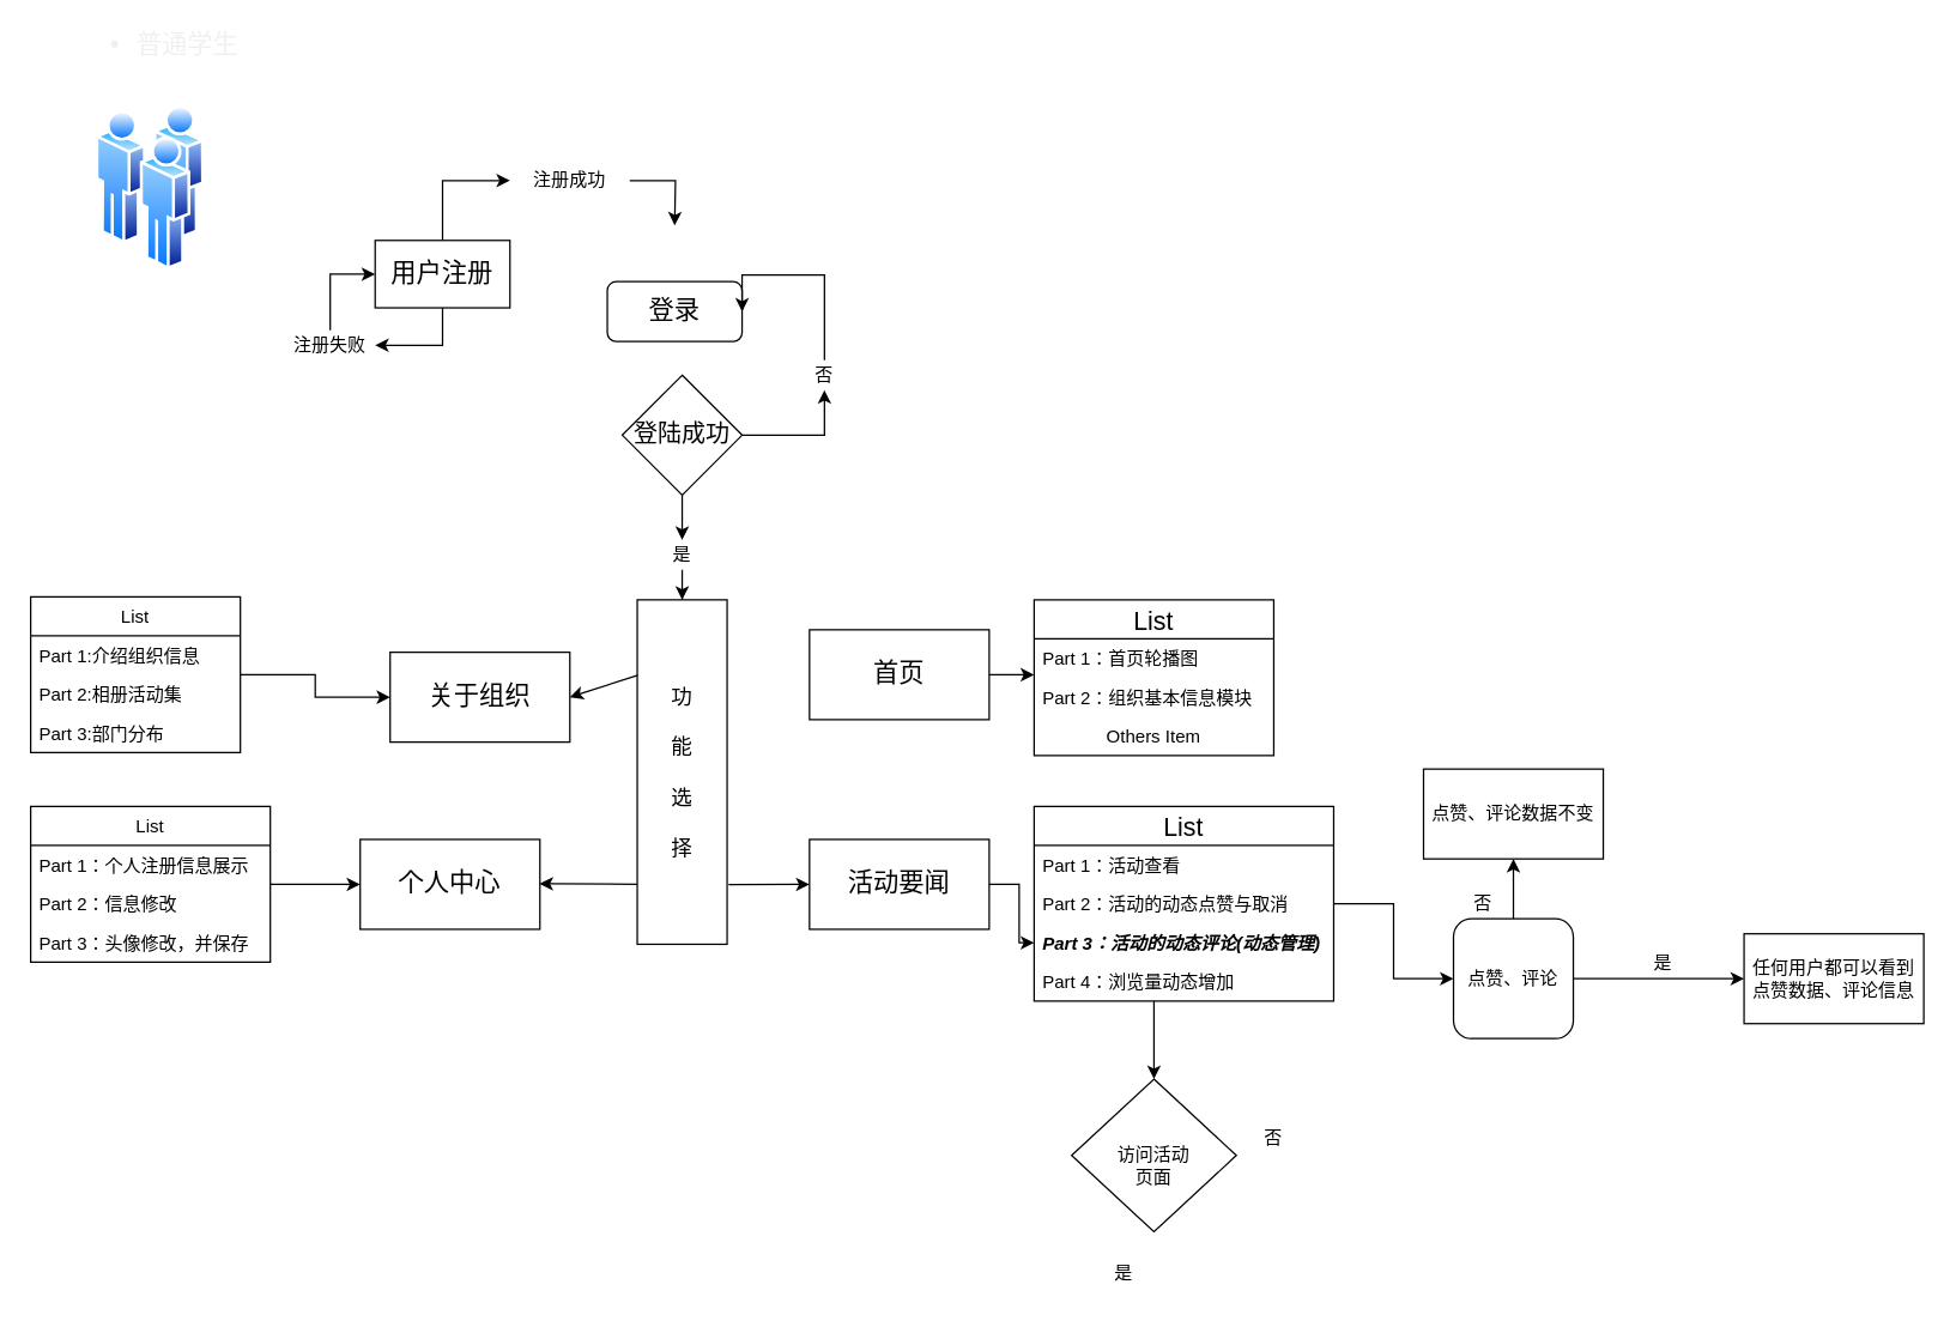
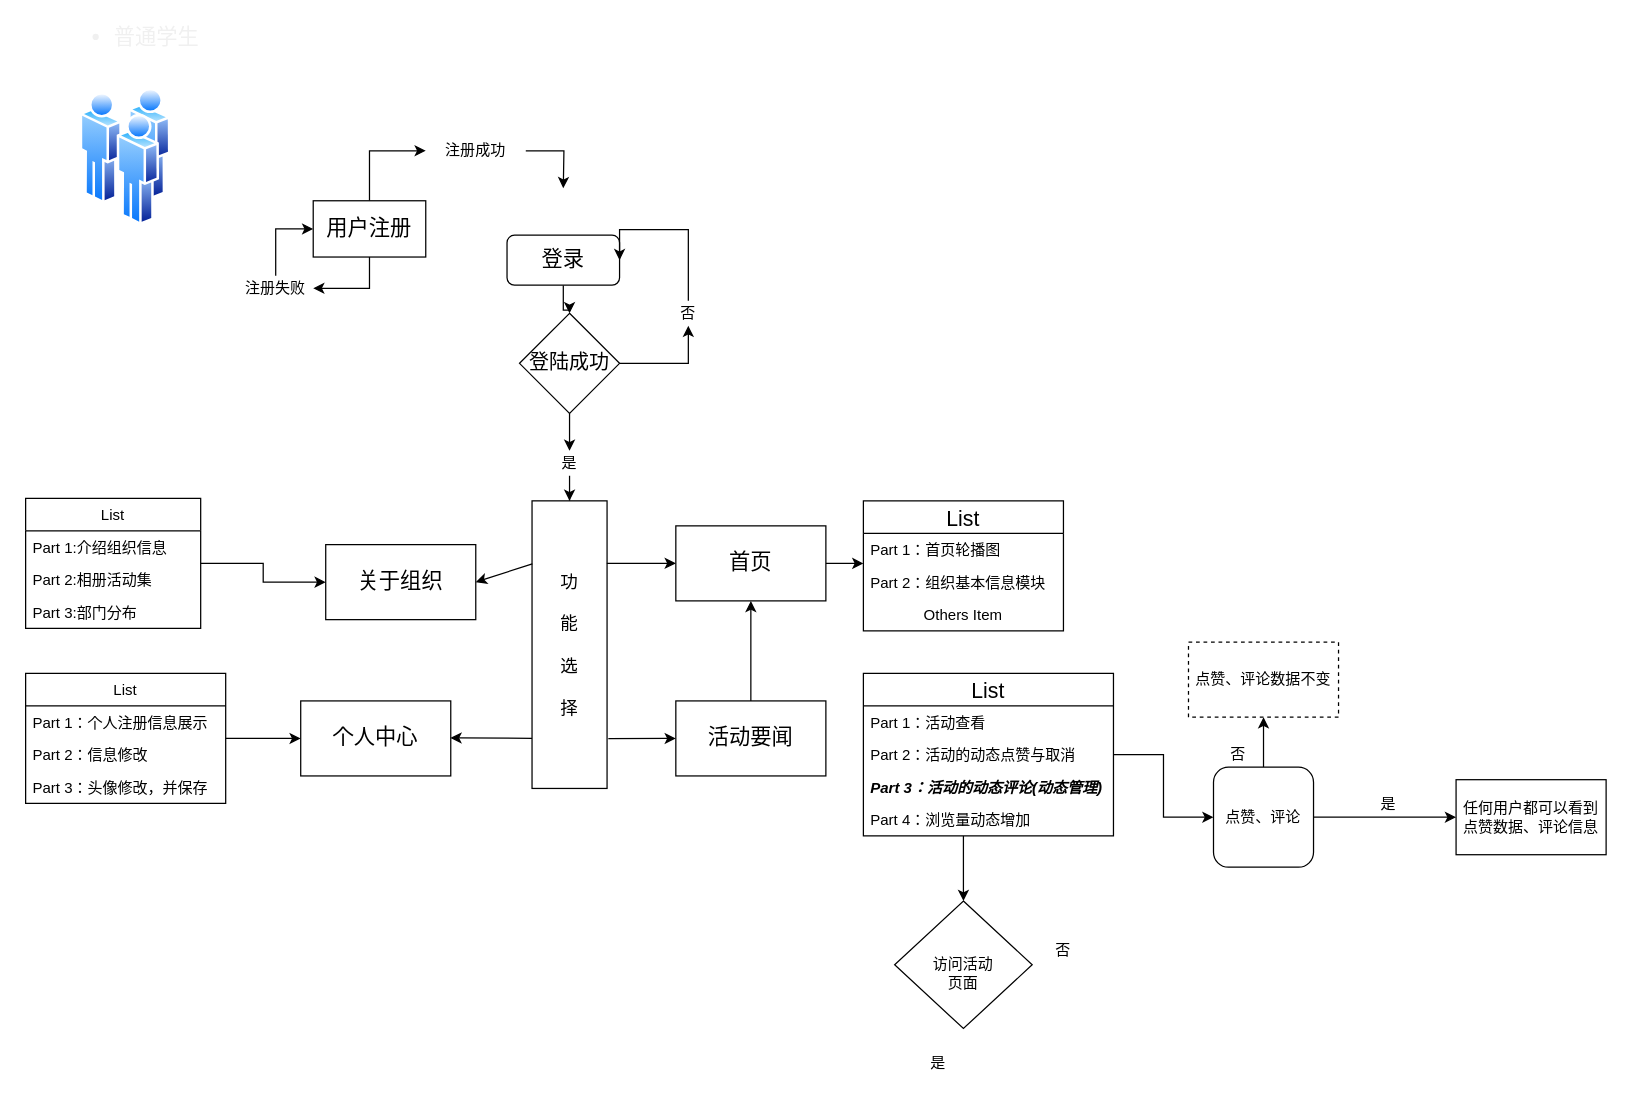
+ <mxCell id="2" style="edgeStyle=orthogonalEdgeStyle;rounded=0;orthogonalLoop=1;jettySize=auto;html=1;entryX=0.5;entryY=0;entryDx=0;entryDy=0;fontSize=12;" parent="1" source="3" target="6" edge="1"><mxGeometry relative="1" as="geometry" /></mxCell>
+ <mxCell id="28" value="" style="endArrow=classic;html=1;fontSize=17;exitX=0.217;exitY=0.003;exitDx=0;exitDy=0;exitPerimeter=0;" parent="1" source="19" target="21" edge="1"><mxGeometry width="50" height="50" relative="1" as="geometry"><mxPoint x="490" y="450" as="sourcePoint" /><mxPoint x="454.76" y="449.63" as="targetPoint" /></mxGeometry></mxCell>
- <mxCell id="50" value="点赞、评论数据不变" style="rounded=0;whiteSpace=wrap;html=1;fontSize=12;align=center;" parent="1" vertex="1"><mxGeometry x="950" y="513" width="120" height="60" as="geometry" /></mxCell>
+ <mxCell id="50" value="点赞、评论数据不变" style="rounded=0;whiteSpace=wrap;html=1;fontSize=12;align=center;dashed=1;" parent="1" vertex="1"><mxGeometry x="950" y="513" width="120" height="60" as="geometry" /></mxCell>
- <mxCell id="22" value="" style="edgeStyle=orthogonalEdgeStyle;rounded=0;orthogonalLoop=1;jettySize=auto;html=1;" edge="1" parent="1" source="23" target="38"><mxGeometry relative="1" as="geometry" /></mxCell>
+ <mxCell id="22" value="" style="edgeStyle=orthogonalEdgeStyle;rounded=0;orthogonalLoop=1;jettySize=auto;html=1;" edge="1" parent="1" source="23" target="21"><mxGeometry relative="1" as="geometry" /></mxCell>
